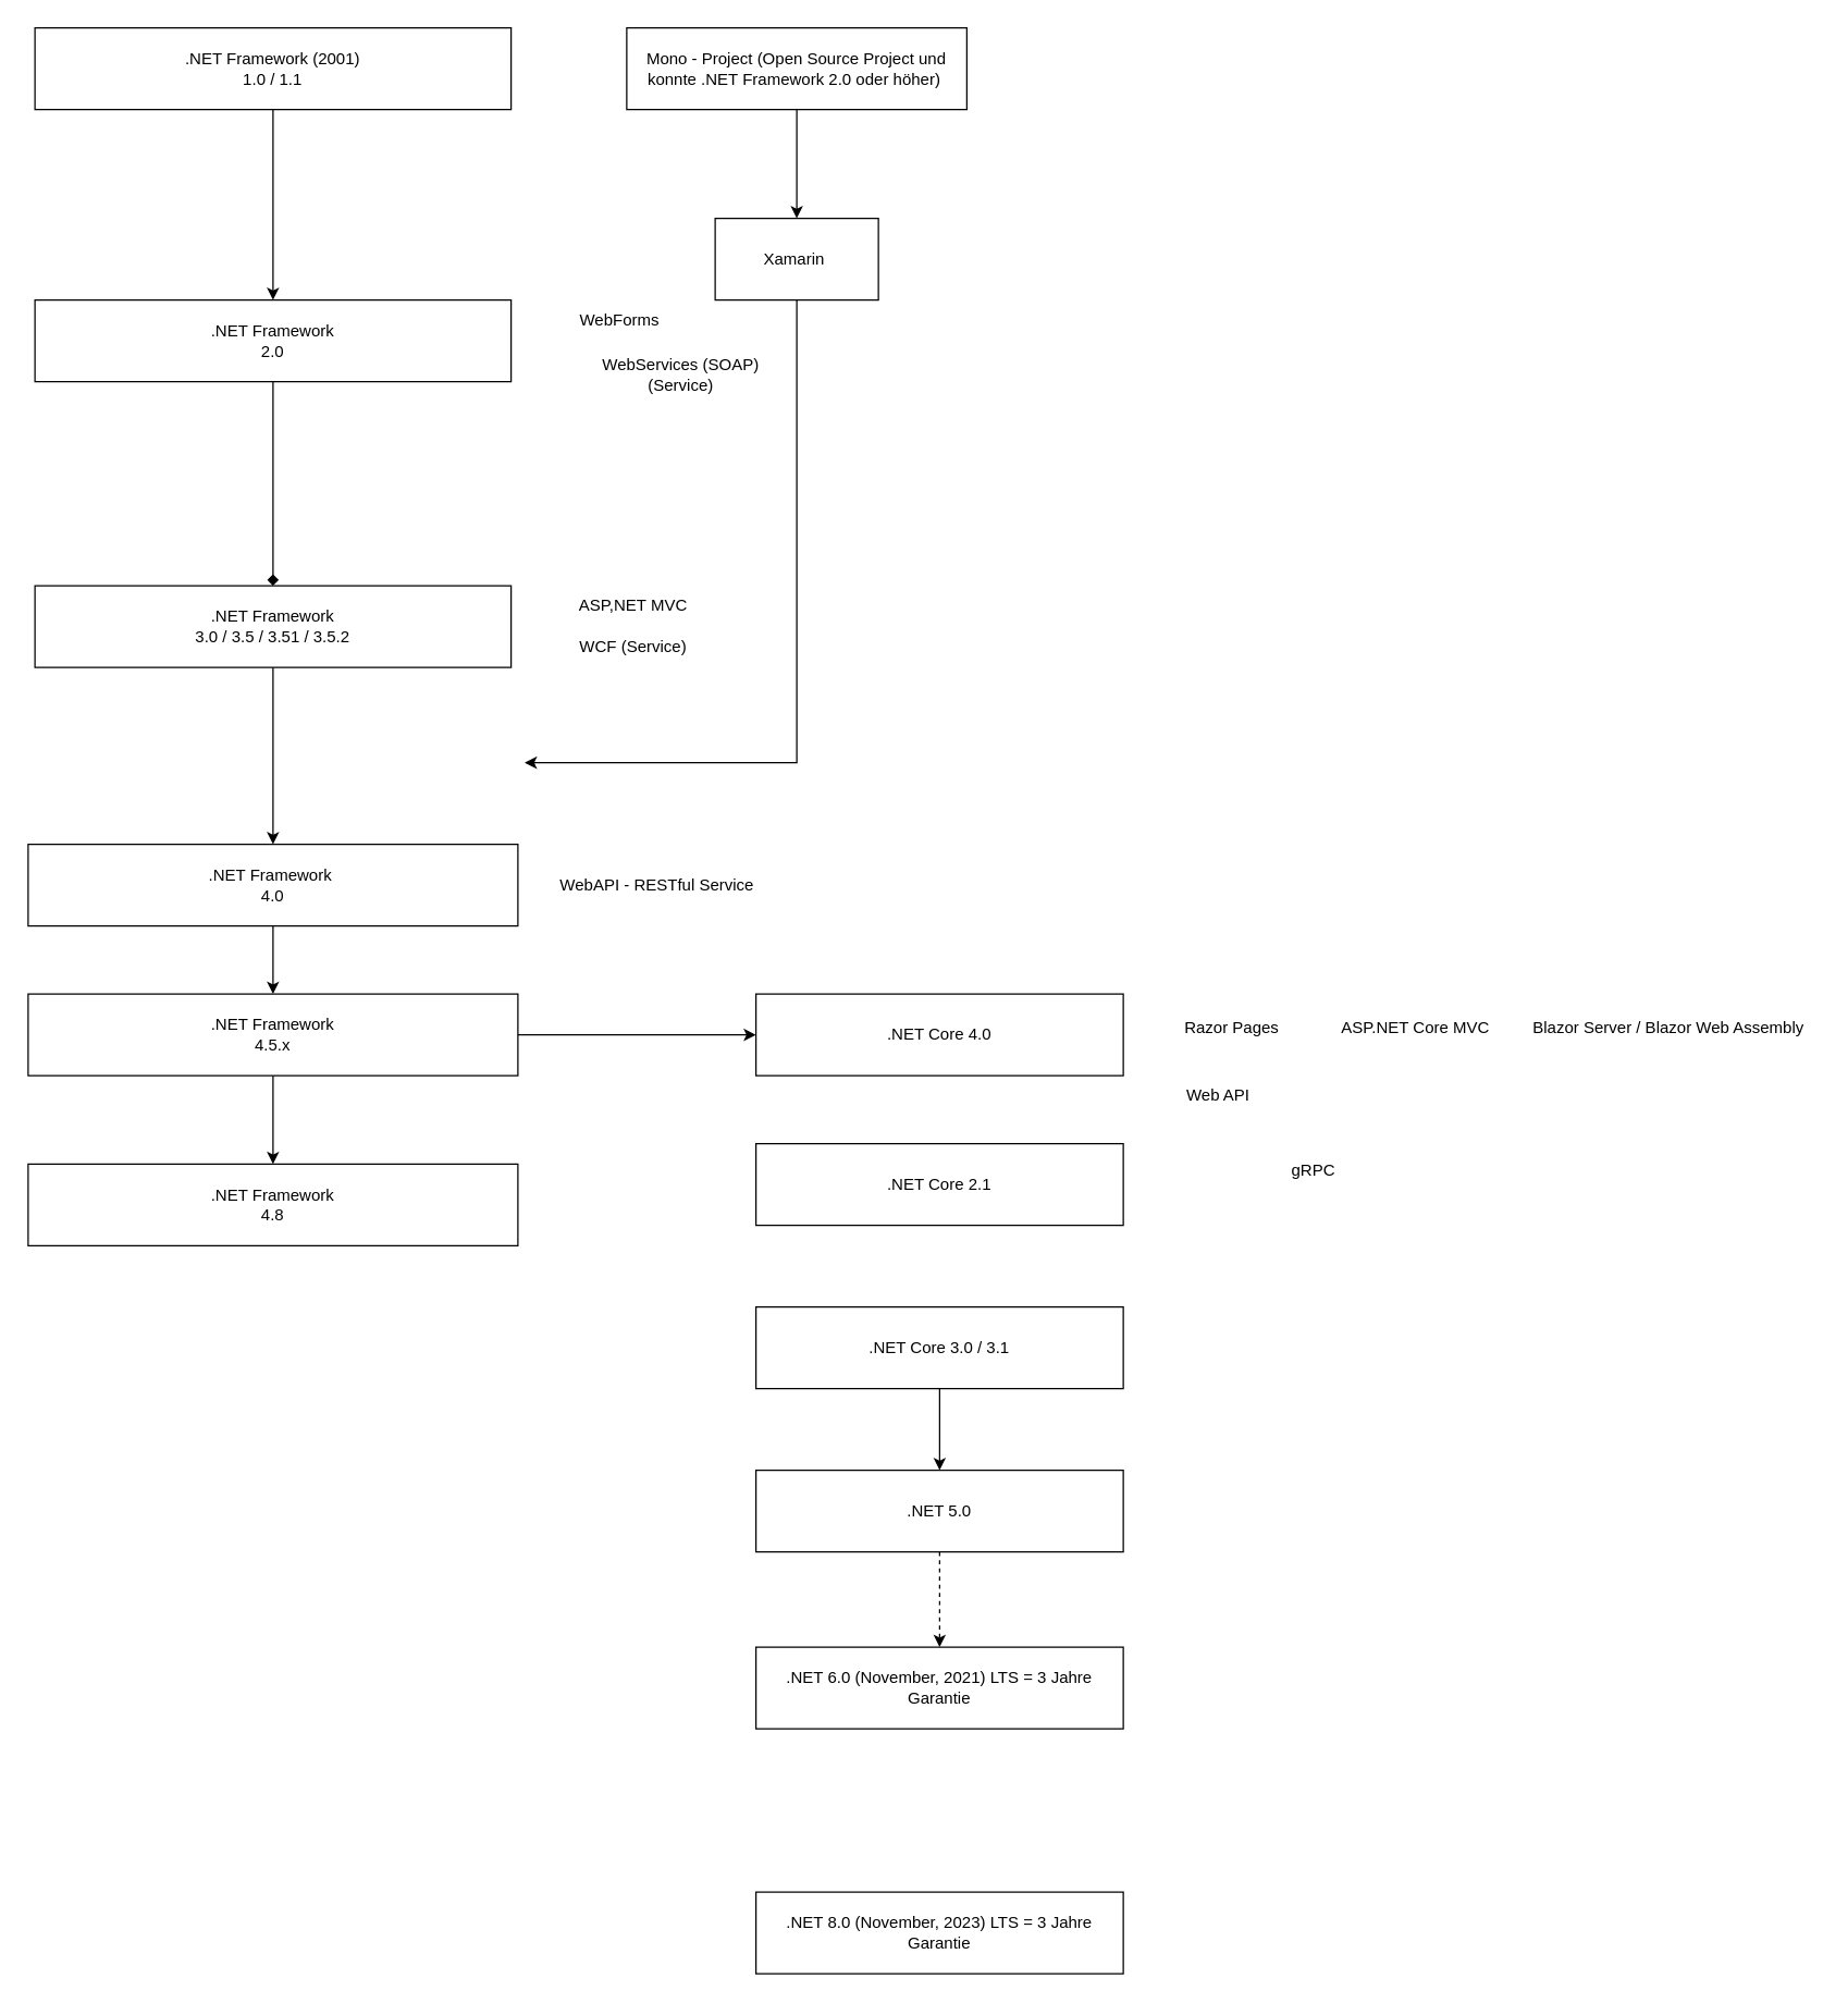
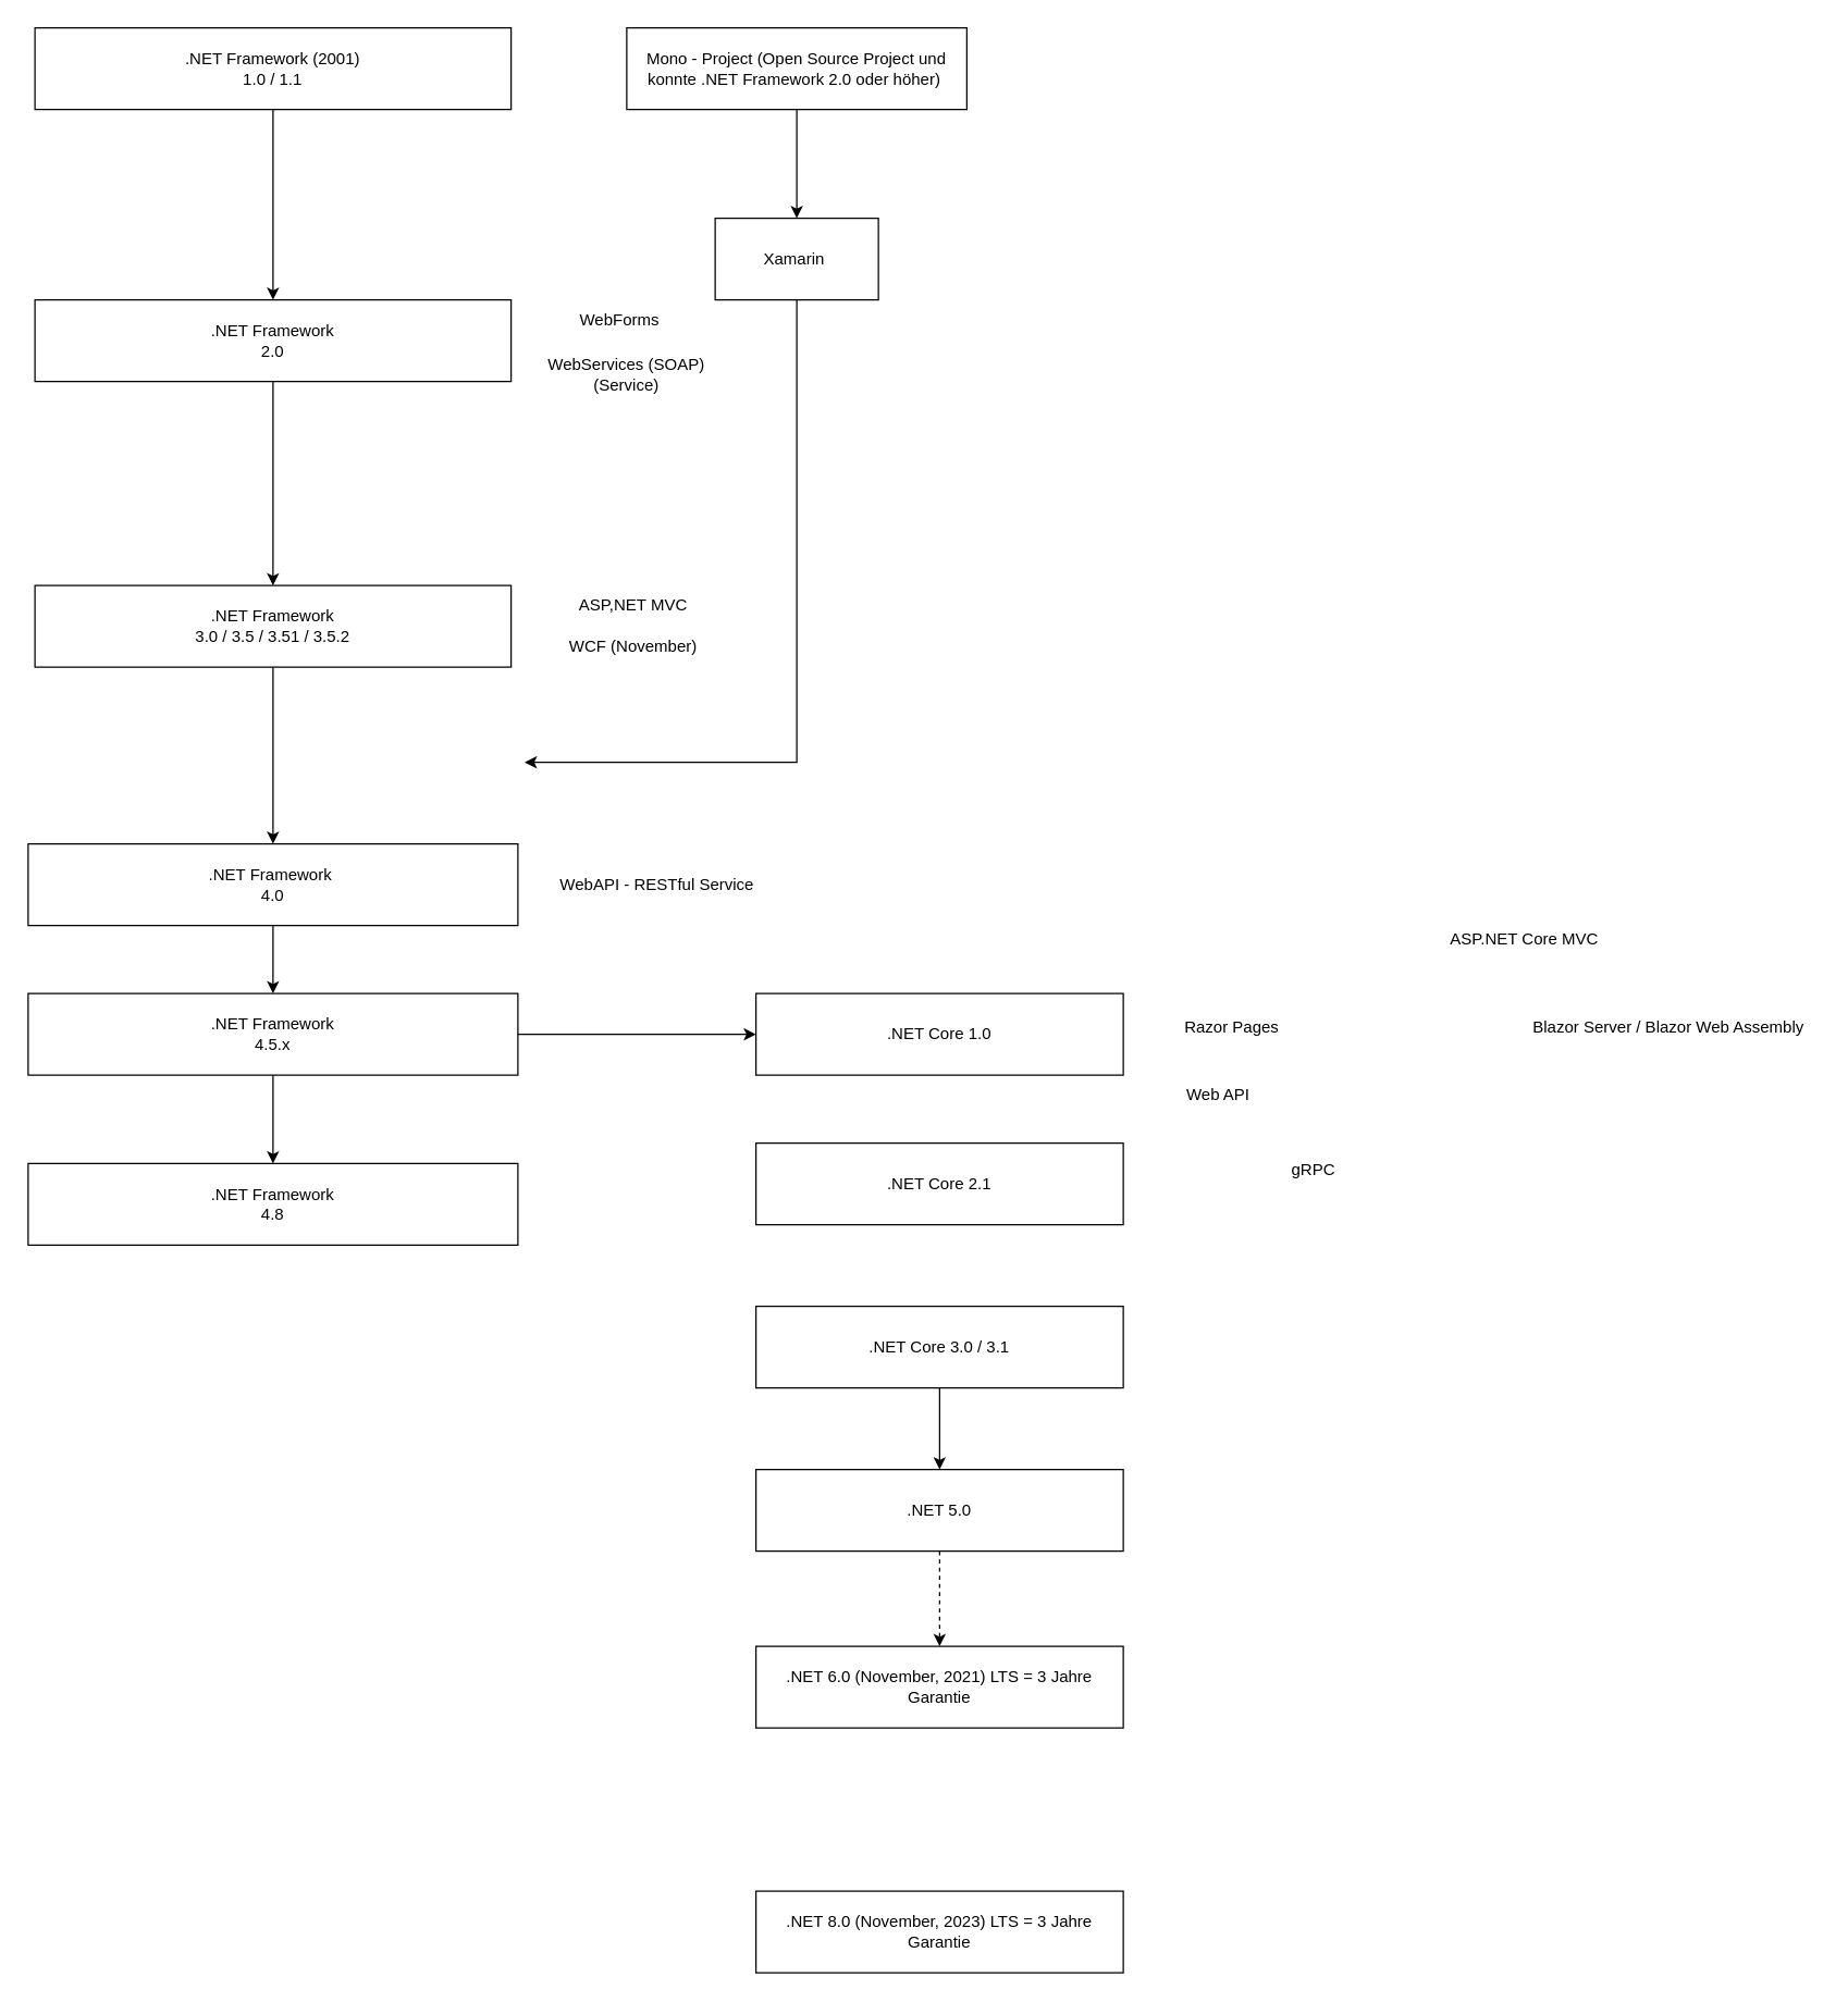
- <mxCell id="26" value="WebServices (SOAP) (Service)" style="text;html=1;strokeColor=none;fillColor=none;align=center;verticalAlign=middle;whiteSpace=wrap;rounded=0;" parent="1" vertex="1"><mxGeometry x="435" y="260" width="130" height="30" as="geometry" /></mxCell>
+ <mxCell id="26" value="WebServices (SOAP) (Service)" style="text;html=1;strokeColor=none;fillColor=none;align=center;verticalAlign=middle;whiteSpace=wrap;rounded=0;" parent="1" vertex="1"><mxGeometry x="395" y="260" width="130" height="30" as="geometry" /></mxCell>
- <mxCell id="6" value="" style="endArrow=diamond;html=1;rounded=0;exitX=0.5;exitY=1;exitDx=0;exitDy=0;" parent="1" source="4" target="5" edge="1"><mxGeometry width="50" height="50" relative="1" as="geometry"><mxPoint x="375" y="410" as="sourcePoint" /><mxPoint x="425" y="360" as="targetPoint" /></mxGeometry></mxCell>
+ <mxCell id="6" value="" style="endArrow=classic;html=1;rounded=0;exitX=0.5;exitY=1;exitDx=0;exitDy=0;" parent="1" source="4" target="5" edge="1"><mxGeometry width="50" height="50" relative="1" as="geometry"><mxPoint x="375" y="410" as="sourcePoint" /><mxPoint x="425" y="360" as="targetPoint" /></mxGeometry></mxCell>
- <mxCell id="27" value="WCF (Service)" style="text;html=1;strokeColor=none;fillColor=none;align=center;verticalAlign=middle;whiteSpace=wrap;rounded=0;" parent="1" vertex="1"><mxGeometry x="405" y="460" width="120" height="30" as="geometry" /></mxCell>
+ <mxCell id="27" value="WCF (November)" style="text;html=1;strokeColor=none;fillColor=none;align=center;verticalAlign=middle;whiteSpace=wrap;rounded=0;" parent="1" vertex="1"><mxGeometry x="405" y="460" width="120" height="30" as="geometry" /></mxCell>
- <mxCell id="31" value="ASP.NET Core MVC" style="text;html=1;strokeColor=none;fillColor=none;align=center;verticalAlign=middle;whiteSpace=wrap;rounded=0;" parent="1" vertex="1"><mxGeometry x="975" y="740" width="130" height="30" as="geometry" /></mxCell>
+ <mxCell id="31" value="ASP.NET Core MVC" style="text;html=1;strokeColor=none;fillColor=none;align=center;verticalAlign=middle;whiteSpace=wrap;rounded=0;" parent="1" vertex="1"><mxGeometry x="1055" y="675" width="130" height="30" as="geometry" /></mxCell>
- <mxCell id="13" value=".NET Core 4.0" style="rounded=0;whiteSpace=wrap;html=1;" parent="1" vertex="1"><mxGeometry x="555" y="730" width="270" height="60" as="geometry" /></mxCell>
+ <mxCell id="13" value=".NET Core 1.0" style="rounded=0;whiteSpace=wrap;html=1;" parent="1" vertex="1"><mxGeometry x="555" y="730" width="270" height="60" as="geometry" /></mxCell>
